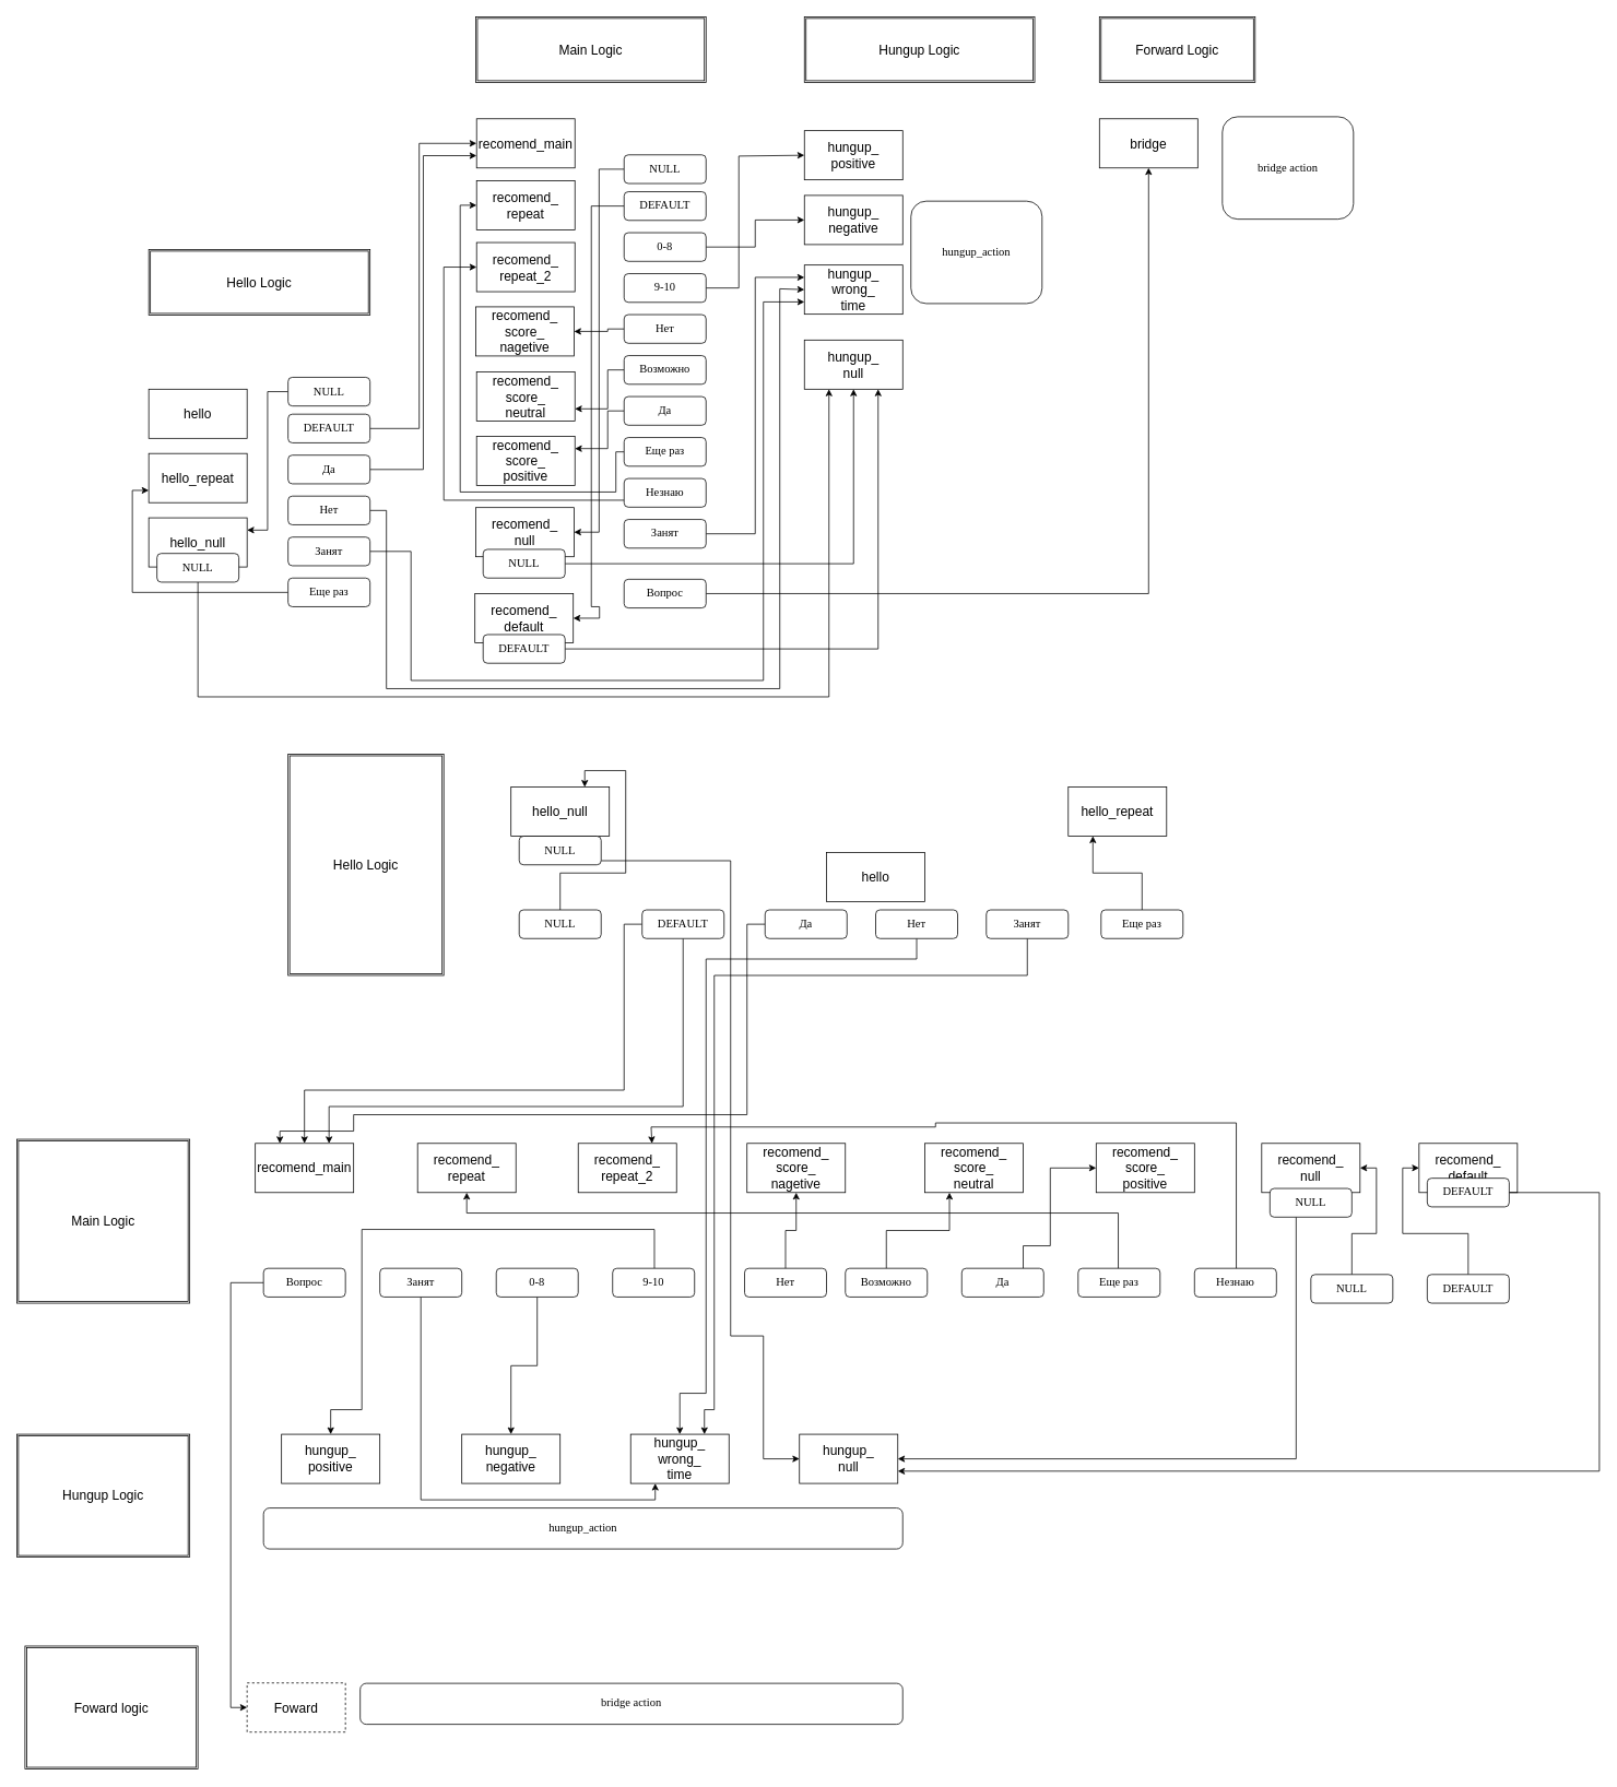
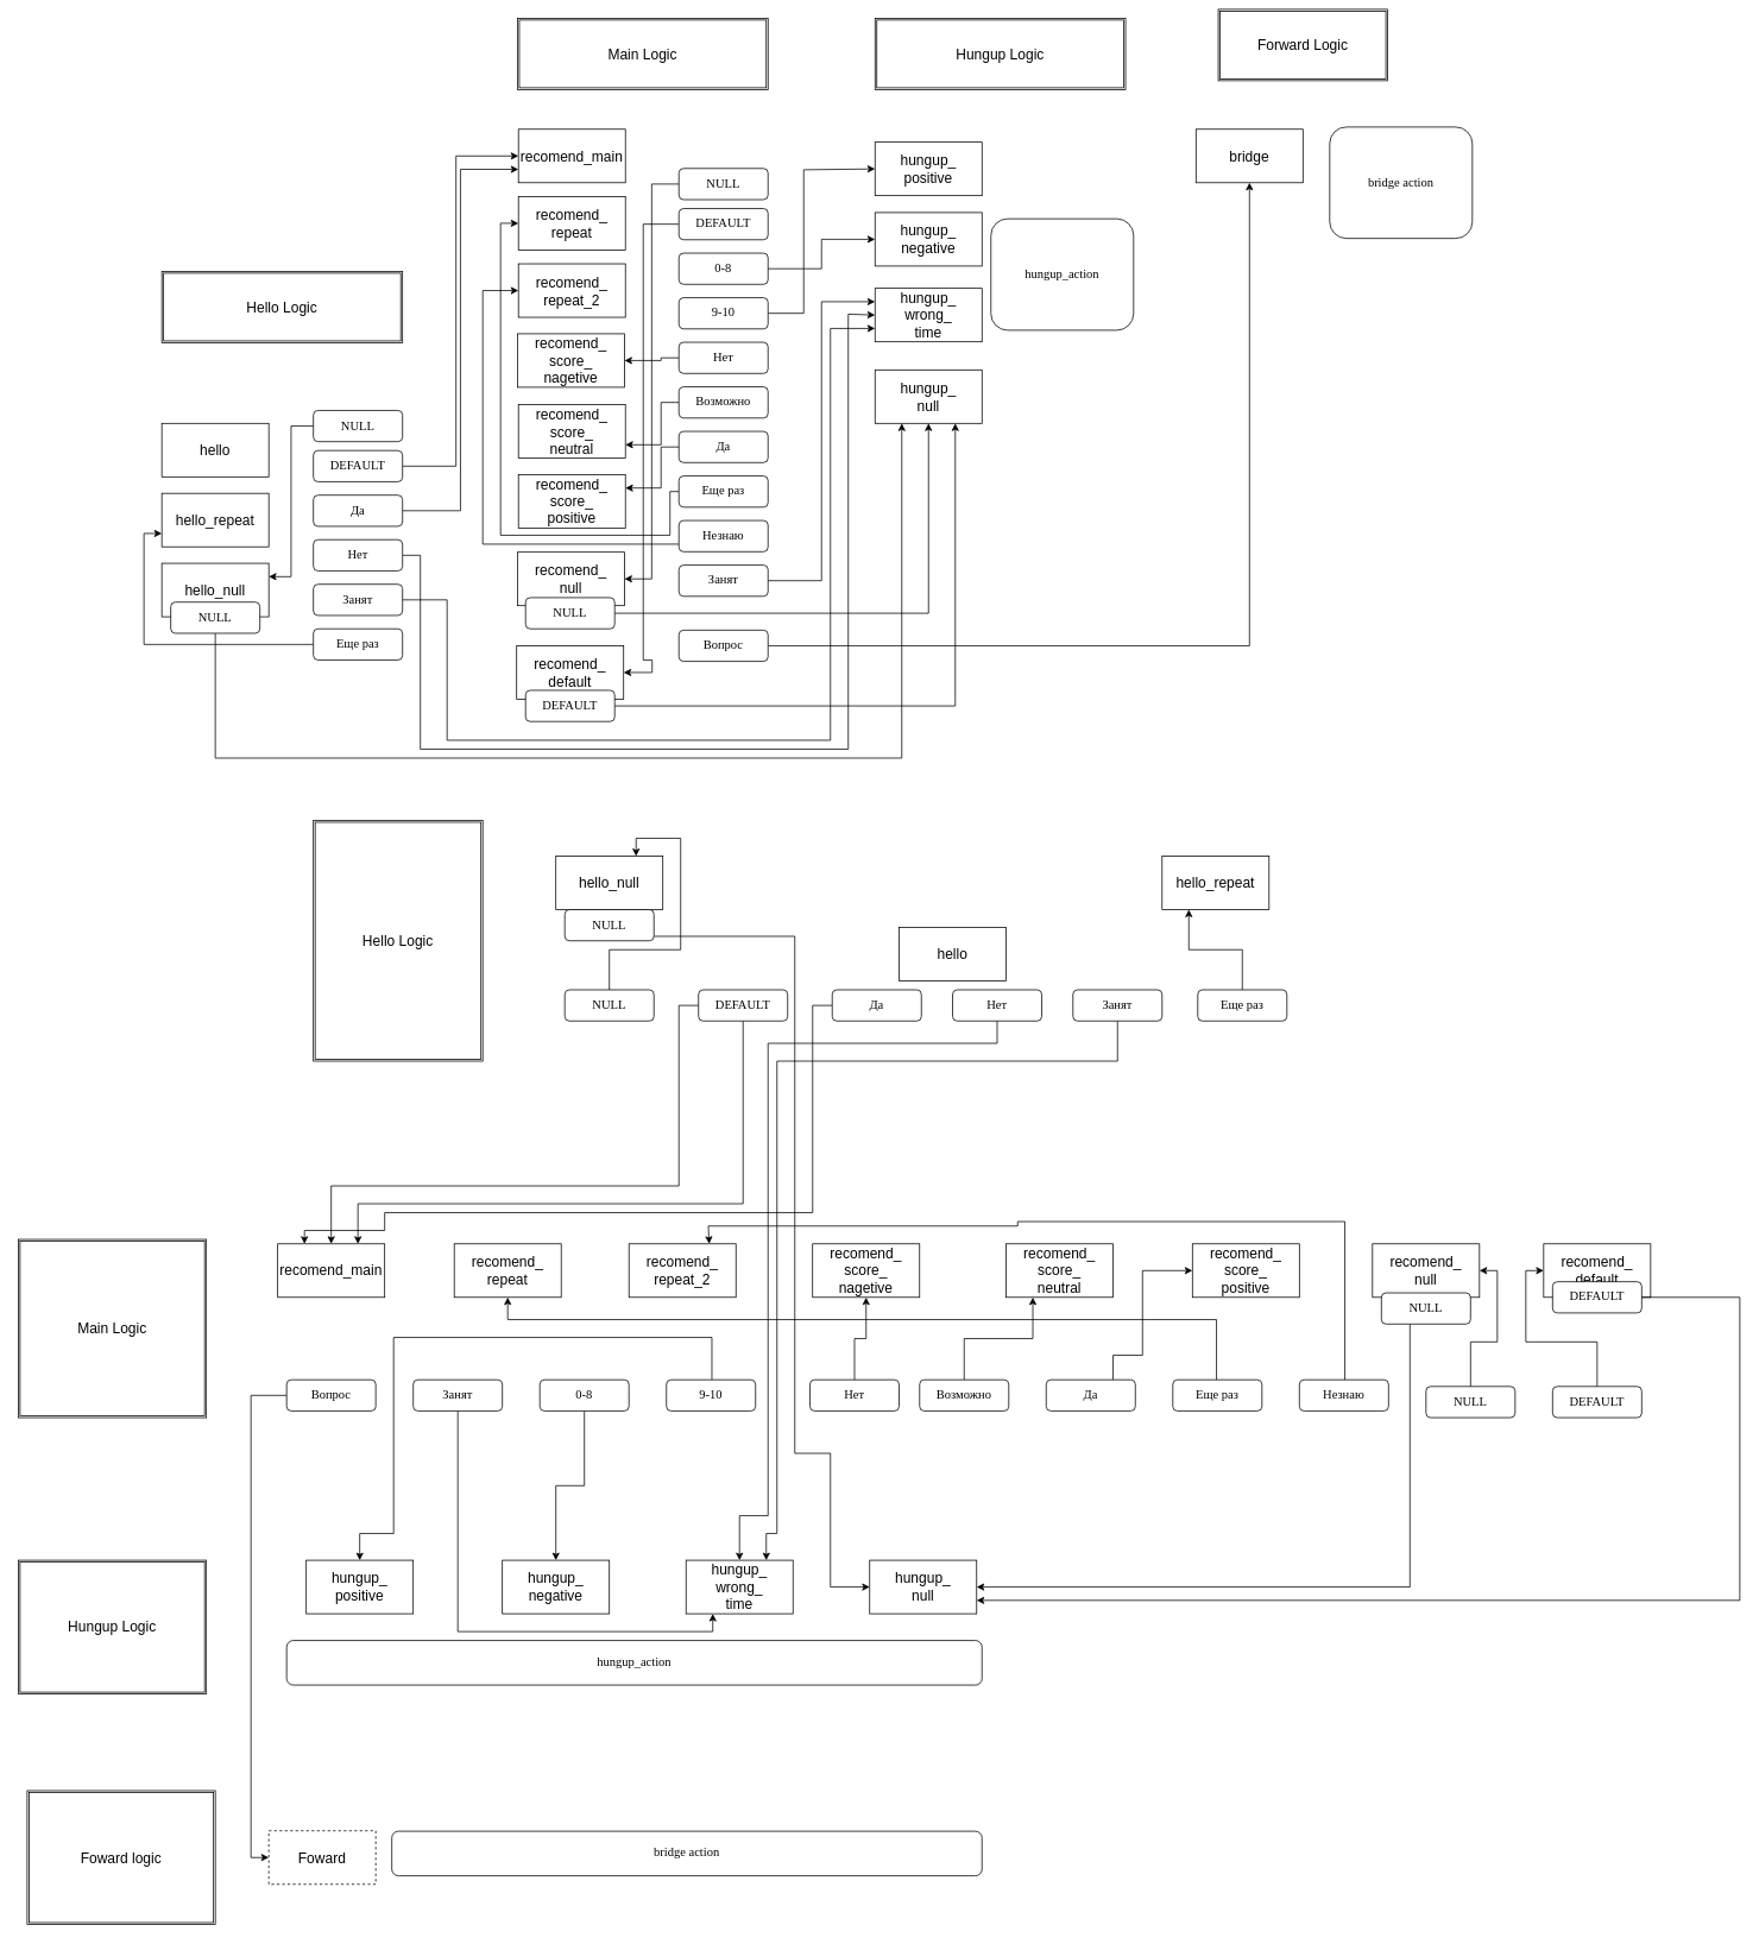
- <mxCell id="56" value="Forward Logic" style="shape=ext;double=1;rounded=0;whiteSpace=wrap;html=1;fontSize=16;" vertex="1" parent="1"><mxGeometry x="1341" y="20" width="190" height="80" as="geometry" /></mxCell>
+ <mxCell id="56" value="Forward Logic" style="shape=ext;double=1;rounded=0;whiteSpace=wrap;html=1;fontSize=16;" vertex="1" parent="1"><mxGeometry x="1366" y="10" width="190" height="80" as="geometry" /></mxCell>
